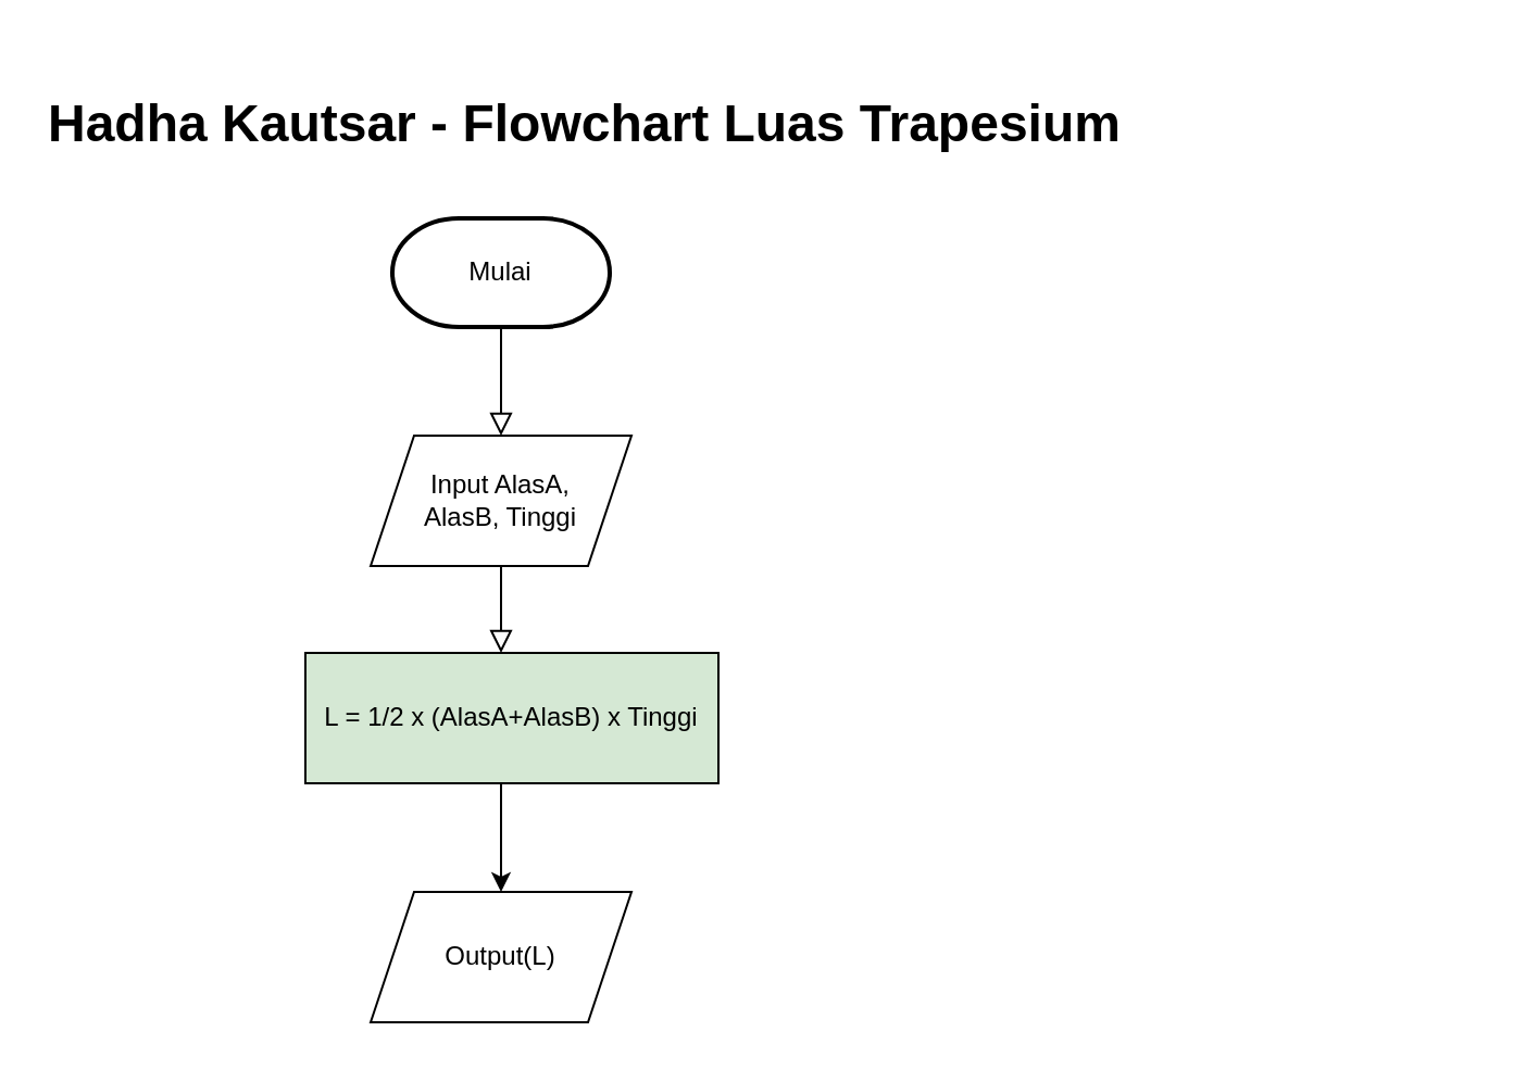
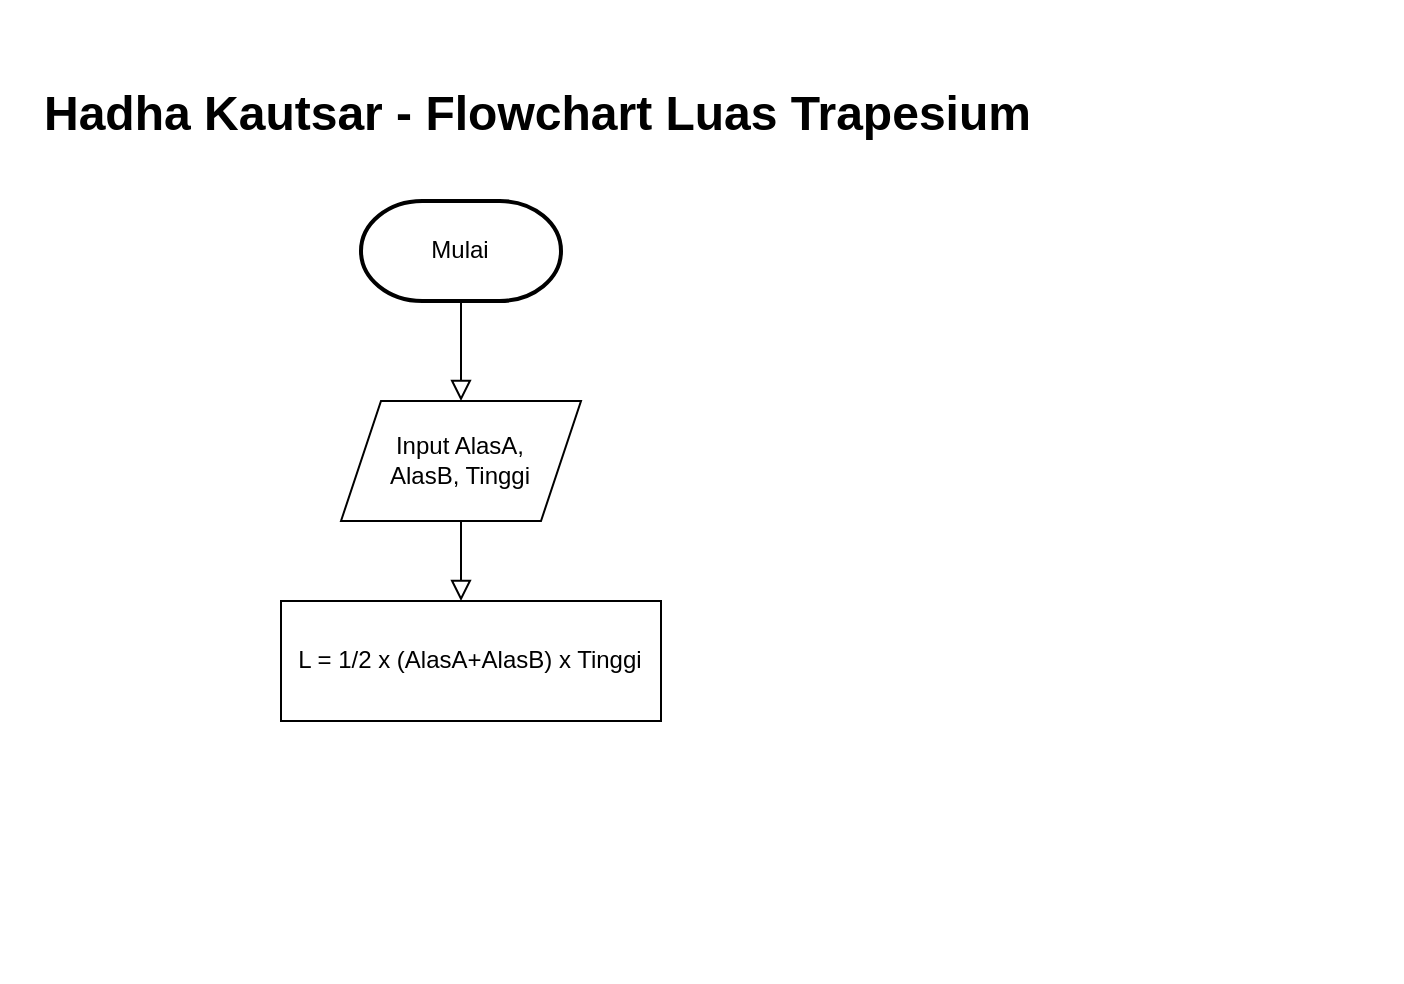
- <mxCell id="8" value="L = 1/2 x (AlasA+AlasB) x Tinggi" style="rounded=0;whiteSpace=wrap;html=1;fillColor=#d5e8d4;" vertex="1" parent="1"><mxGeometry x="140" y="300" width="190" height="60" as="geometry" /></mxCell>
+ <mxCell id="8" value="L = 1/2 x (AlasA+AlasB) x Tinggi" style="rounded=0;whiteSpace=wrap;html=1;" vertex="1" parent="1"><mxGeometry x="140" y="300" width="190" height="60" as="geometry" /></mxCell>
- <mxCell id="7" value="" style="edgeStyle=orthogonalEdgeStyle;rounded=0;orthogonalLoop=1;jettySize=auto;html=1;" edge="1" parent="1" source="8" target="9"><mxGeometry relative="1" as="geometry"><Array as="points"><mxPoint x="230" y="370" /><mxPoint x="230" y="370" /></Array></mxGeometry></mxCell>
- <mxCell id="9" value="Output(L)" style="shape=parallelogram;perimeter=parallelogramPerimeter;whiteSpace=wrap;html=1;fixedSize=1;rounded=0;" vertex="1" parent="1"><mxGeometry x="170" y="410" width="120" height="60" as="geometry" /></mxCell>
